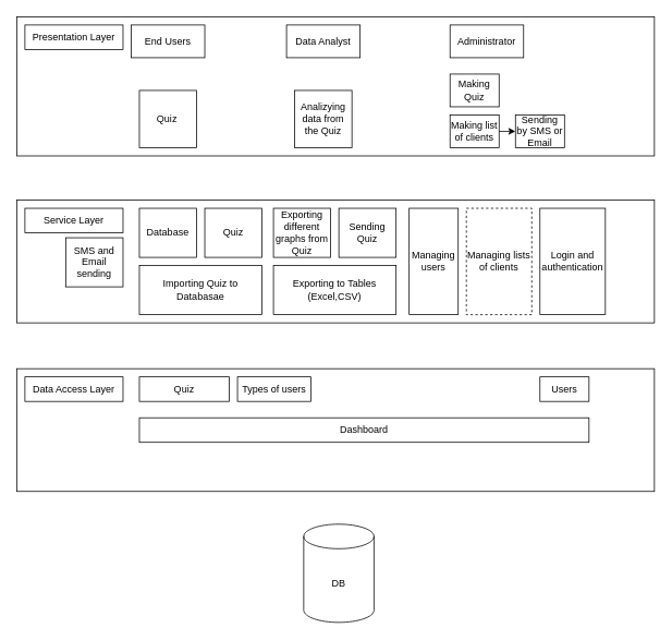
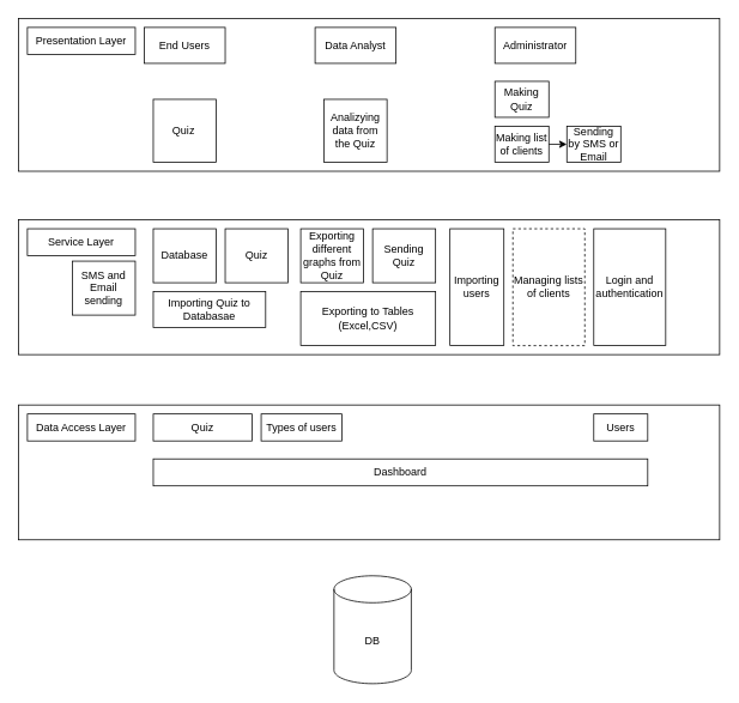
- <mxCell id="24" value="Managing users" style="rounded=0;whiteSpace=wrap;html=1;" parent="1" vertex="1"><mxGeometry x="500" y="254" width="60" height="130" as="geometry" /></mxCell>
+ <mxCell id="24" value="Importing users" style="rounded=0;whiteSpace=wrap;html=1;" parent="1" vertex="1"><mxGeometry x="500" y="254" width="60" height="130" as="geometry" /></mxCell>
- <mxCell id="11" value="Importing Quiz to Databasae" style="rounded=0;whiteSpace=wrap;html=1;" parent="1" vertex="1"><mxGeometry x="170" y="324" width="150" height="60" as="geometry" /></mxCell>
+ <mxCell id="11" value="Importing Quiz to Databasae" style="rounded=0;whiteSpace=wrap;html=1;" parent="1" vertex="1"><mxGeometry x="170" y="324" width="125" height="40" as="geometry" /></mxCell>
